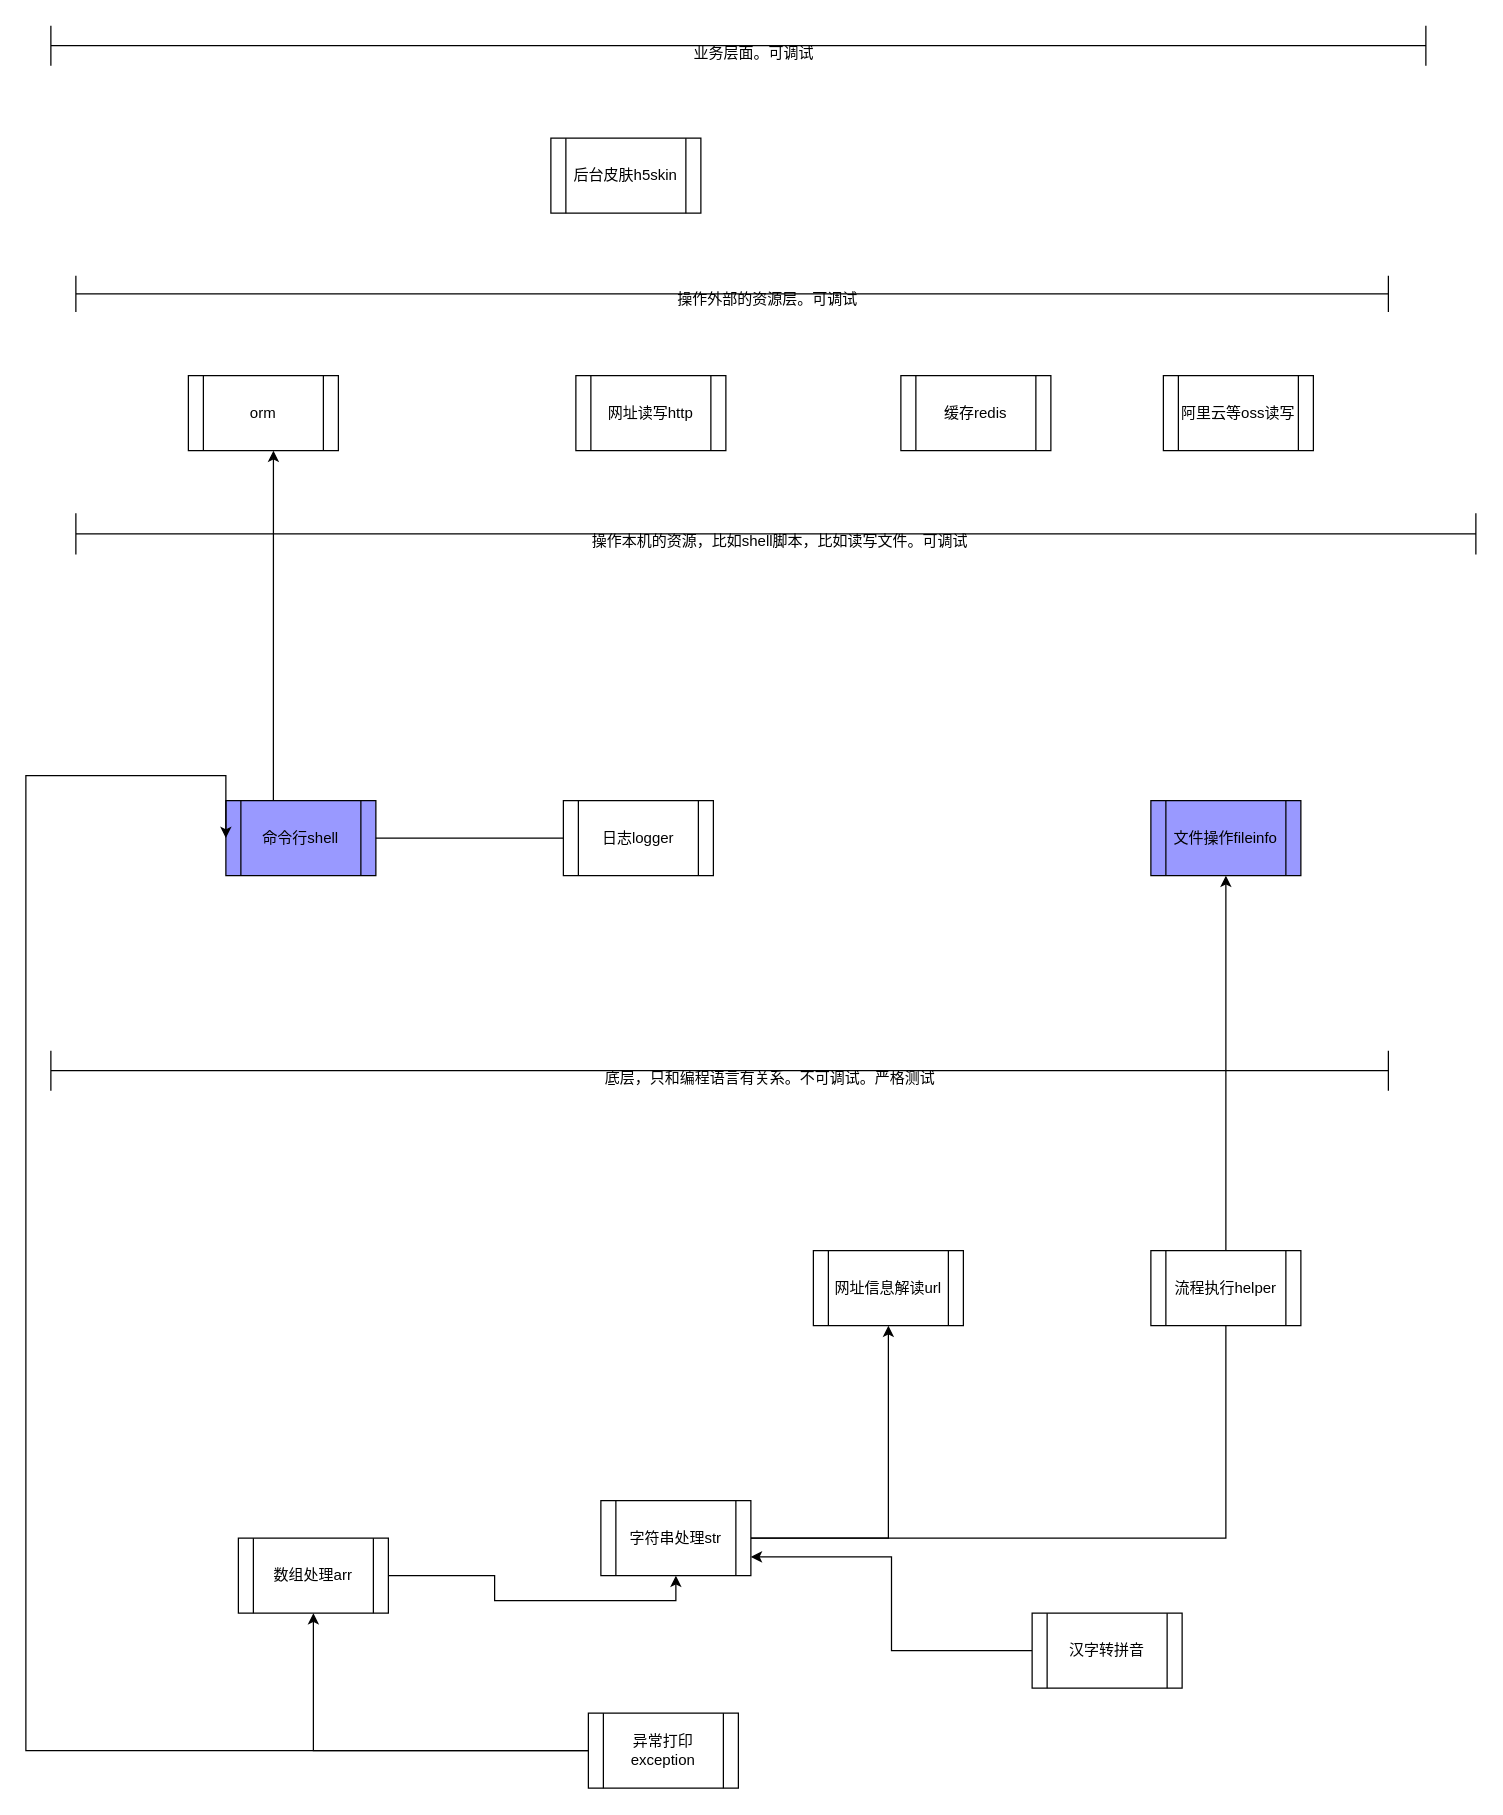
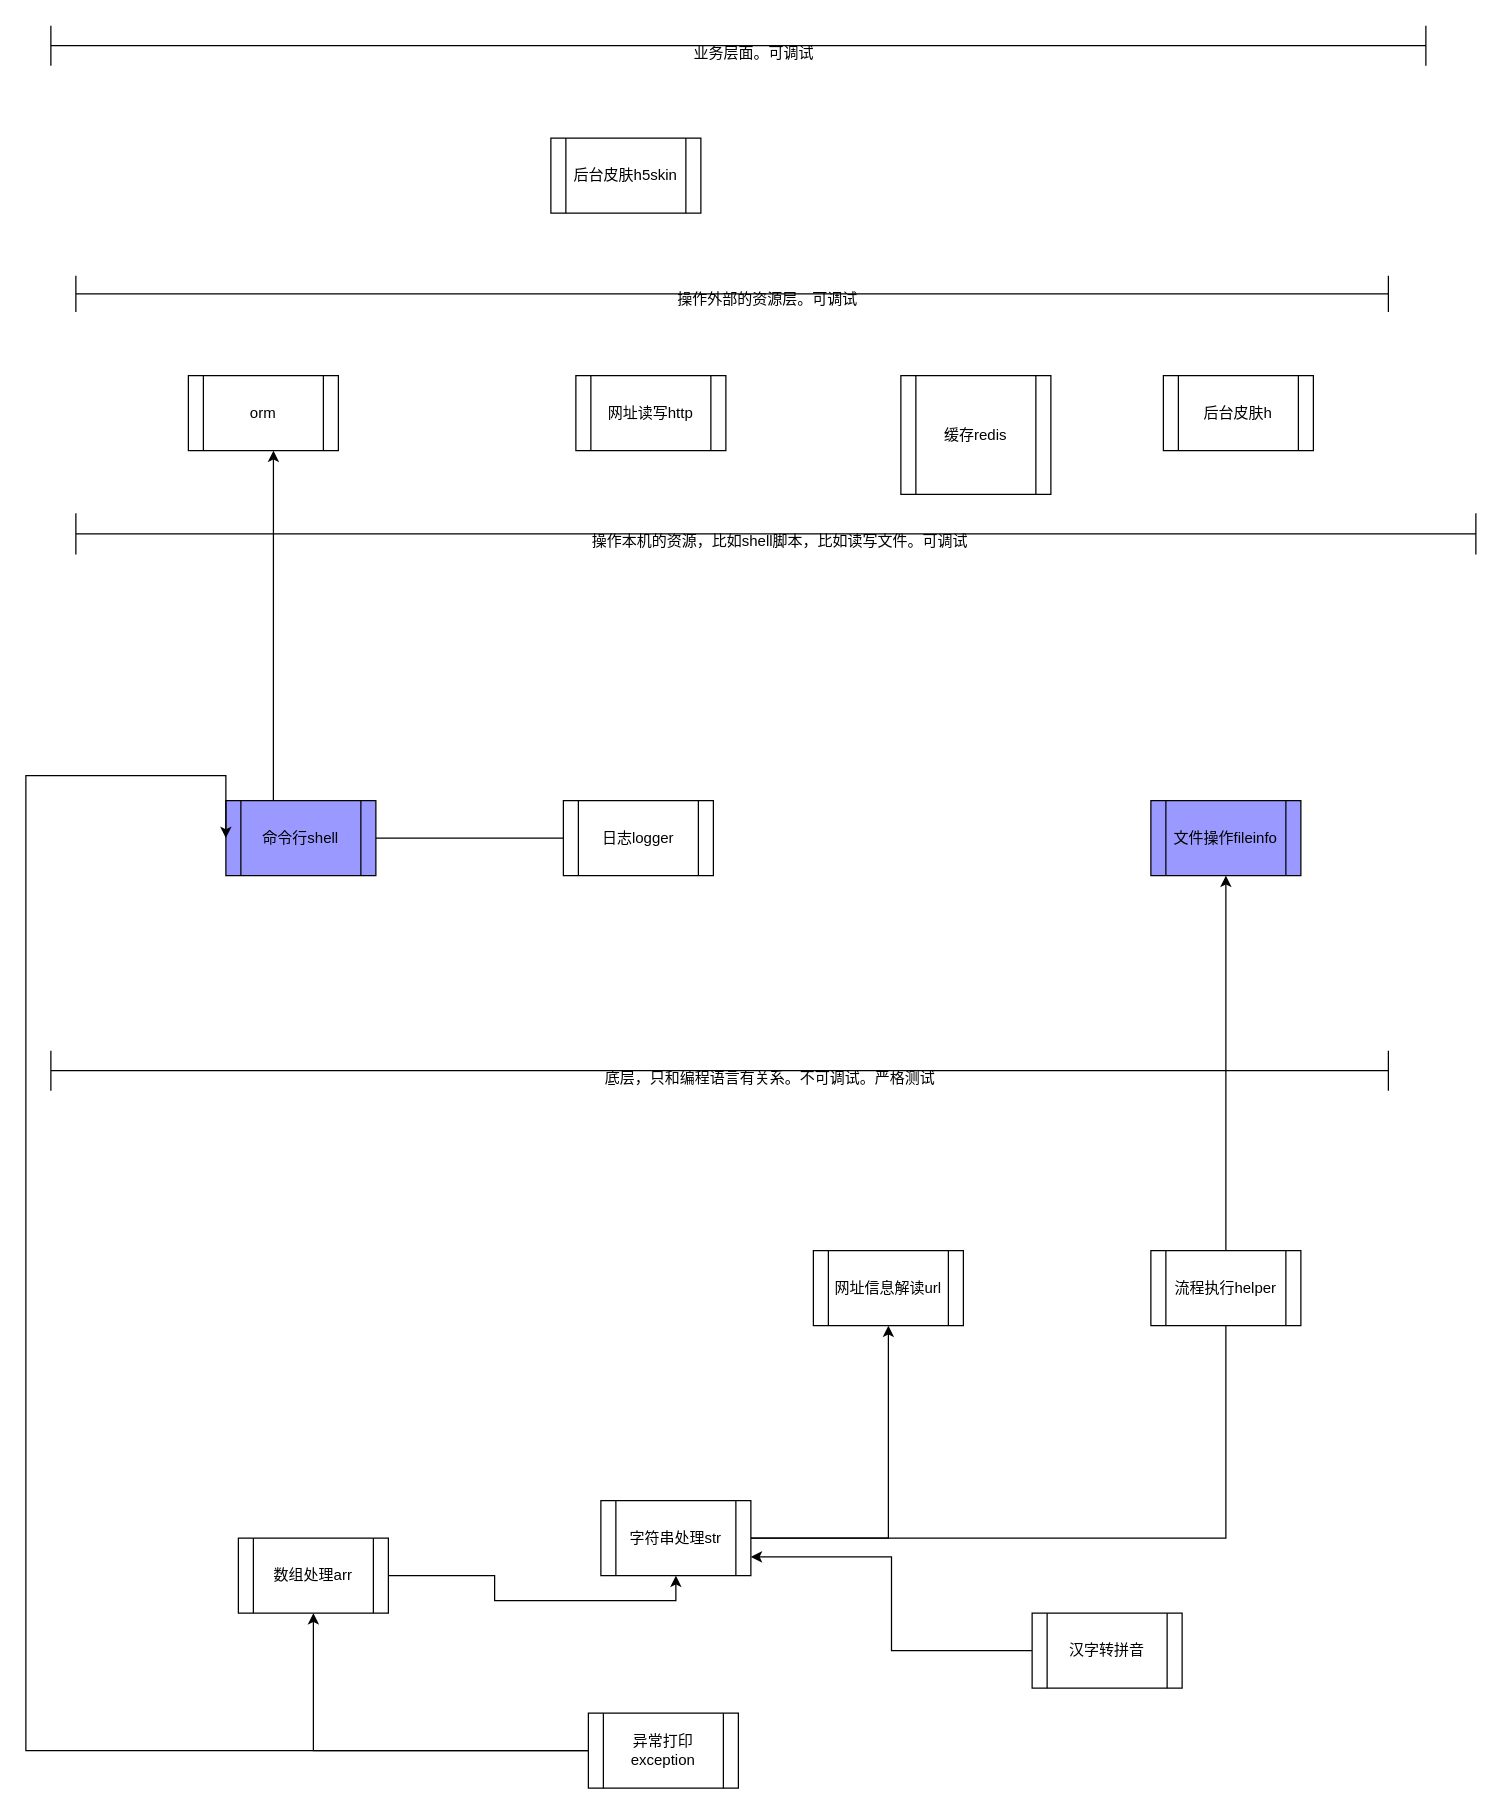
- <mxCell id="19" value="缓存redis" style="shape=process;whiteSpace=wrap;html=1;backgroundOutline=1;" vertex="1" parent="1"><mxGeometry x="720" y="300" width="120" height="60" as="geometry" /></mxCell>
+ <mxCell id="19" value="缓存redis" style="shape=process;whiteSpace=wrap;html=1;backgroundOutline=1;" vertex="1" parent="1"><mxGeometry x="720" y="300" width="120" height="95" as="geometry" /></mxCell>
- <mxCell id="28" value="阿里云等oss读写" style="shape=process;whiteSpace=wrap;html=1;backgroundOutline=1;" vertex="1" parent="1"><mxGeometry x="930" y="300" width="120" height="60" as="geometry" /></mxCell>
+ <mxCell id="28" value="后台皮肤h" style="shape=process;whiteSpace=wrap;html=1;backgroundOutline=1;" vertex="1" parent="1"><mxGeometry x="930" y="300" width="120" height="60" as="geometry" /></mxCell>
